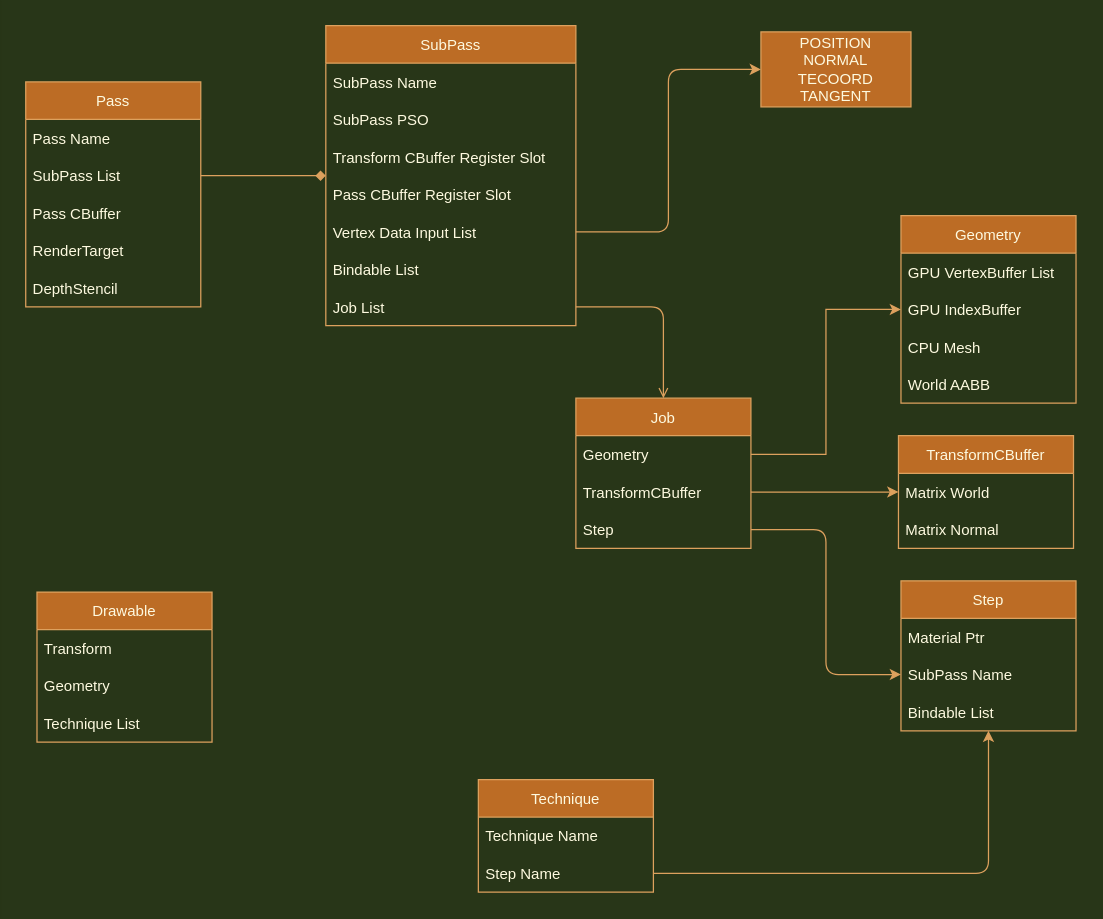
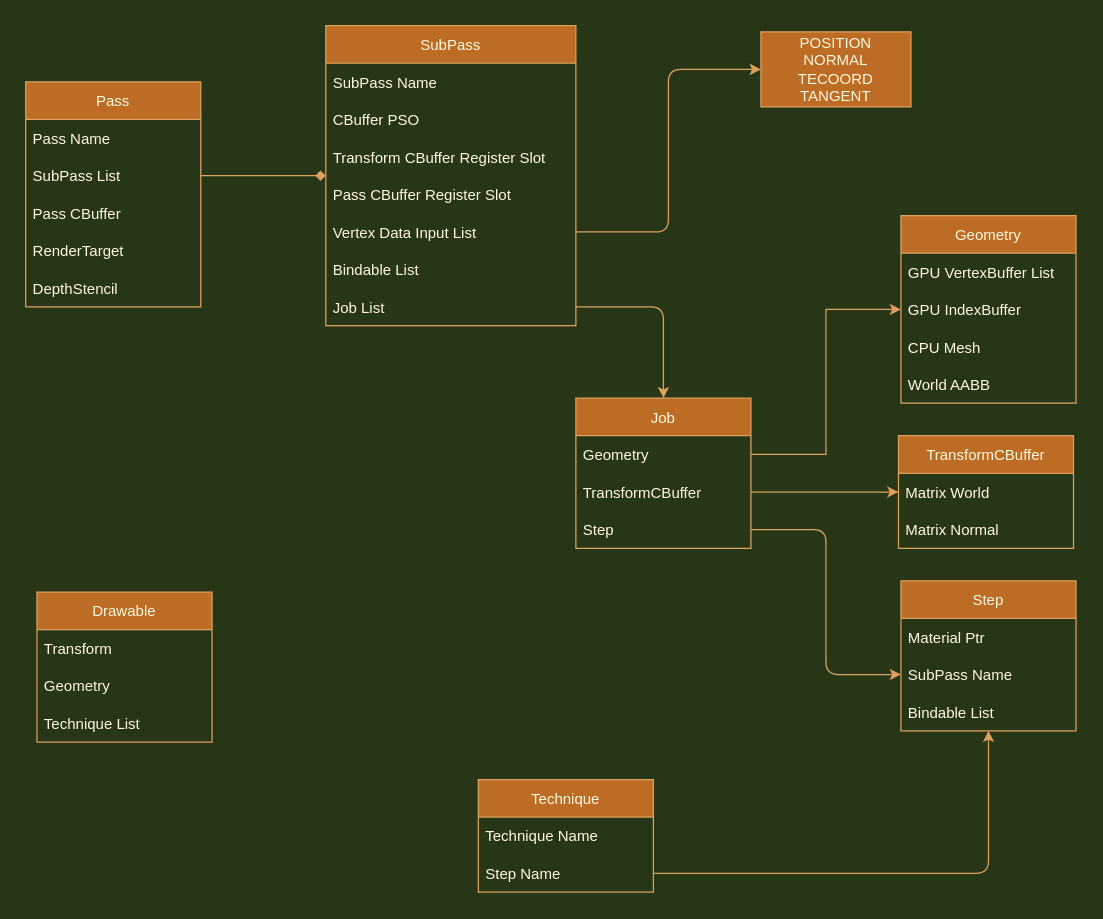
- <mxCell id="10" value="SubPass PSO" style="text;strokeColor=none;fillColor=none;align=left;verticalAlign=middle;spacingLeft=4;spacingRight=4;overflow=hidden;points=[[0,0.5],[1,0.5]];portConstraint=eastwest;rotatable=0;rounded=0;sketch=0;fontColor=#FEFAE0;" parent="8" vertex="1"><mxGeometry y="60" width="200" height="30" as="geometry" /></mxCell>
+ <mxCell id="10" value="CBuffer PSO" style="text;strokeColor=none;fillColor=none;align=left;verticalAlign=middle;spacingLeft=4;spacingRight=4;overflow=hidden;points=[[0,0.5],[1,0.5]];portConstraint=eastwest;rotatable=0;rounded=0;sketch=0;fontColor=#FEFAE0;" parent="8" vertex="1"><mxGeometry y="60" width="200" height="30" as="geometry" /></mxCell>
- <mxCell id="20" style="edgeStyle=orthogonalEdgeStyle;curved=0;rounded=1;sketch=0;orthogonalLoop=1;jettySize=auto;html=1;exitX=1;exitY=0.5;exitDx=0;exitDy=0;entryX=0.5;entryY=0;entryDx=0;entryDy=0;fontColor=#FEFAE0;strokeColor=#DDA15E;fillColor=#BC6C25;labelBackgroundColor=#283618;endArrow=open;" parent="1" source="15" target="16" edge="1"><mxGeometry relative="1" as="geometry" /></mxCell>
+ <mxCell id="20" style="edgeStyle=orthogonalEdgeStyle;curved=0;rounded=1;sketch=0;orthogonalLoop=1;jettySize=auto;html=1;exitX=1;exitY=0.5;exitDx=0;exitDy=0;entryX=0.5;entryY=0;entryDx=0;entryDy=0;fontColor=#FEFAE0;strokeColor=#DDA15E;fillColor=#BC6C25;labelBackgroundColor=#283618;" parent="1" source="15" target="16" edge="1"><mxGeometry relative="1" as="geometry" /></mxCell>
